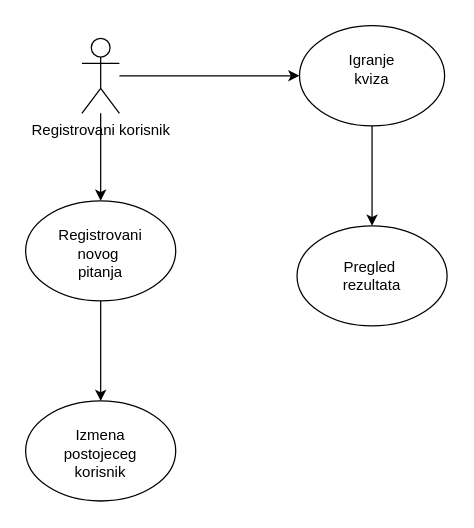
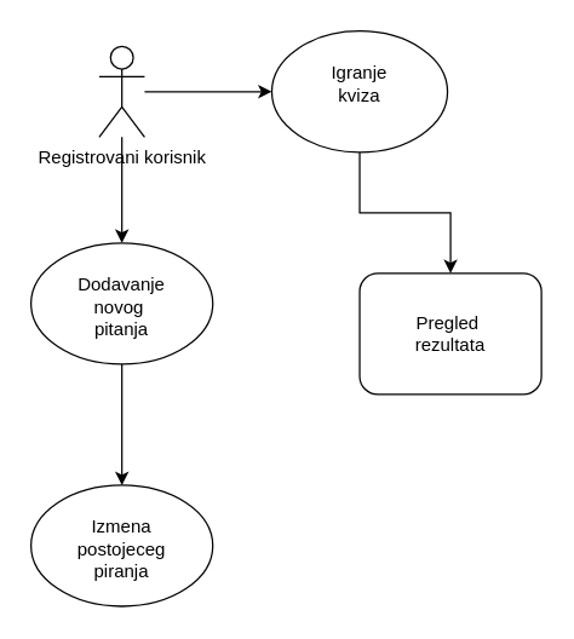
- <mxCell id="9" value="&lt;div&gt;&lt;br&gt;&lt;/div&gt;Igranje&lt;div&gt;kviza&lt;/div&gt;" style="ellipse;whiteSpace=wrap;html=1;verticalAlign=top;" vertex="1" parent="1"><mxGeometry x="239" y="20" width="116" height="80" as="geometry" /></mxCell>
+ <mxCell id="9" value="&lt;div&gt;&lt;br&gt;&lt;/div&gt;Igranje&lt;div&gt;kviza&lt;/div&gt;" style="ellipse;whiteSpace=wrap;html=1;verticalAlign=top;" vertex="1" parent="1"><mxGeometry x="179" y="20" width="116" height="80" as="geometry" /></mxCell>
- <mxCell id="6" value="&lt;div&gt;&lt;br&gt;&lt;/div&gt;Registrovani&lt;div&gt;novog&amp;nbsp;&lt;/div&gt;&lt;div&gt;pitanja&lt;/div&gt;" style="ellipse;whiteSpace=wrap;html=1;verticalAlign=top;" vertex="1" parent="1"><mxGeometry x="20" y="160" width="120" height="80" as="geometry" /></mxCell>
+ <mxCell id="6" value="&lt;div&gt;&lt;br&gt;&lt;/div&gt;Dodavanje&lt;div&gt;novog&amp;nbsp;&lt;/div&gt;&lt;div&gt;pitanja&lt;/div&gt;" style="ellipse;whiteSpace=wrap;html=1;verticalAlign=top;" vertex="1" parent="1"><mxGeometry x="20" y="160" width="120" height="80" as="geometry" /></mxCell>
- <mxCell id="10" value="Pregled&amp;nbsp;&lt;div&gt;rezultata&lt;/div&gt;" style="ellipse;whiteSpace=wrap;html=1;" vertex="1" parent="1"><mxGeometry x="237" y="180" width="120" height="80" as="geometry" /></mxCell>
+ <mxCell id="10" value="Pregled&amp;nbsp;&lt;div&gt;rezultata&lt;/div&gt;" style="whiteSpace=wrap;html=1;rounded=1;" vertex="1" parent="1"><mxGeometry x="237" y="180" width="120" height="80" as="geometry" /></mxCell>
- <mxCell id="7" value="&lt;div&gt;&lt;br&gt;&lt;/div&gt;&lt;div&gt;Izmena&lt;/div&gt;&lt;div&gt;postojeceg&lt;/div&gt;&lt;div&gt;korisnik&lt;/div&gt;" style="ellipse;whiteSpace=wrap;html=1;verticalAlign=top;" vertex="1" parent="1"><mxGeometry x="20" y="320" width="120" height="80" as="geometry" /></mxCell>
+ <mxCell id="7" value="&lt;div&gt;&lt;br&gt;&lt;/div&gt;&lt;div&gt;Izmena&lt;/div&gt;&lt;div&gt;postojeceg&lt;/div&gt;&lt;div&gt;piranja&lt;/div&gt;" style="ellipse;whiteSpace=wrap;html=1;verticalAlign=top;" vertex="1" parent="1"><mxGeometry x="20" y="320" width="120" height="80" as="geometry" /></mxCell>
